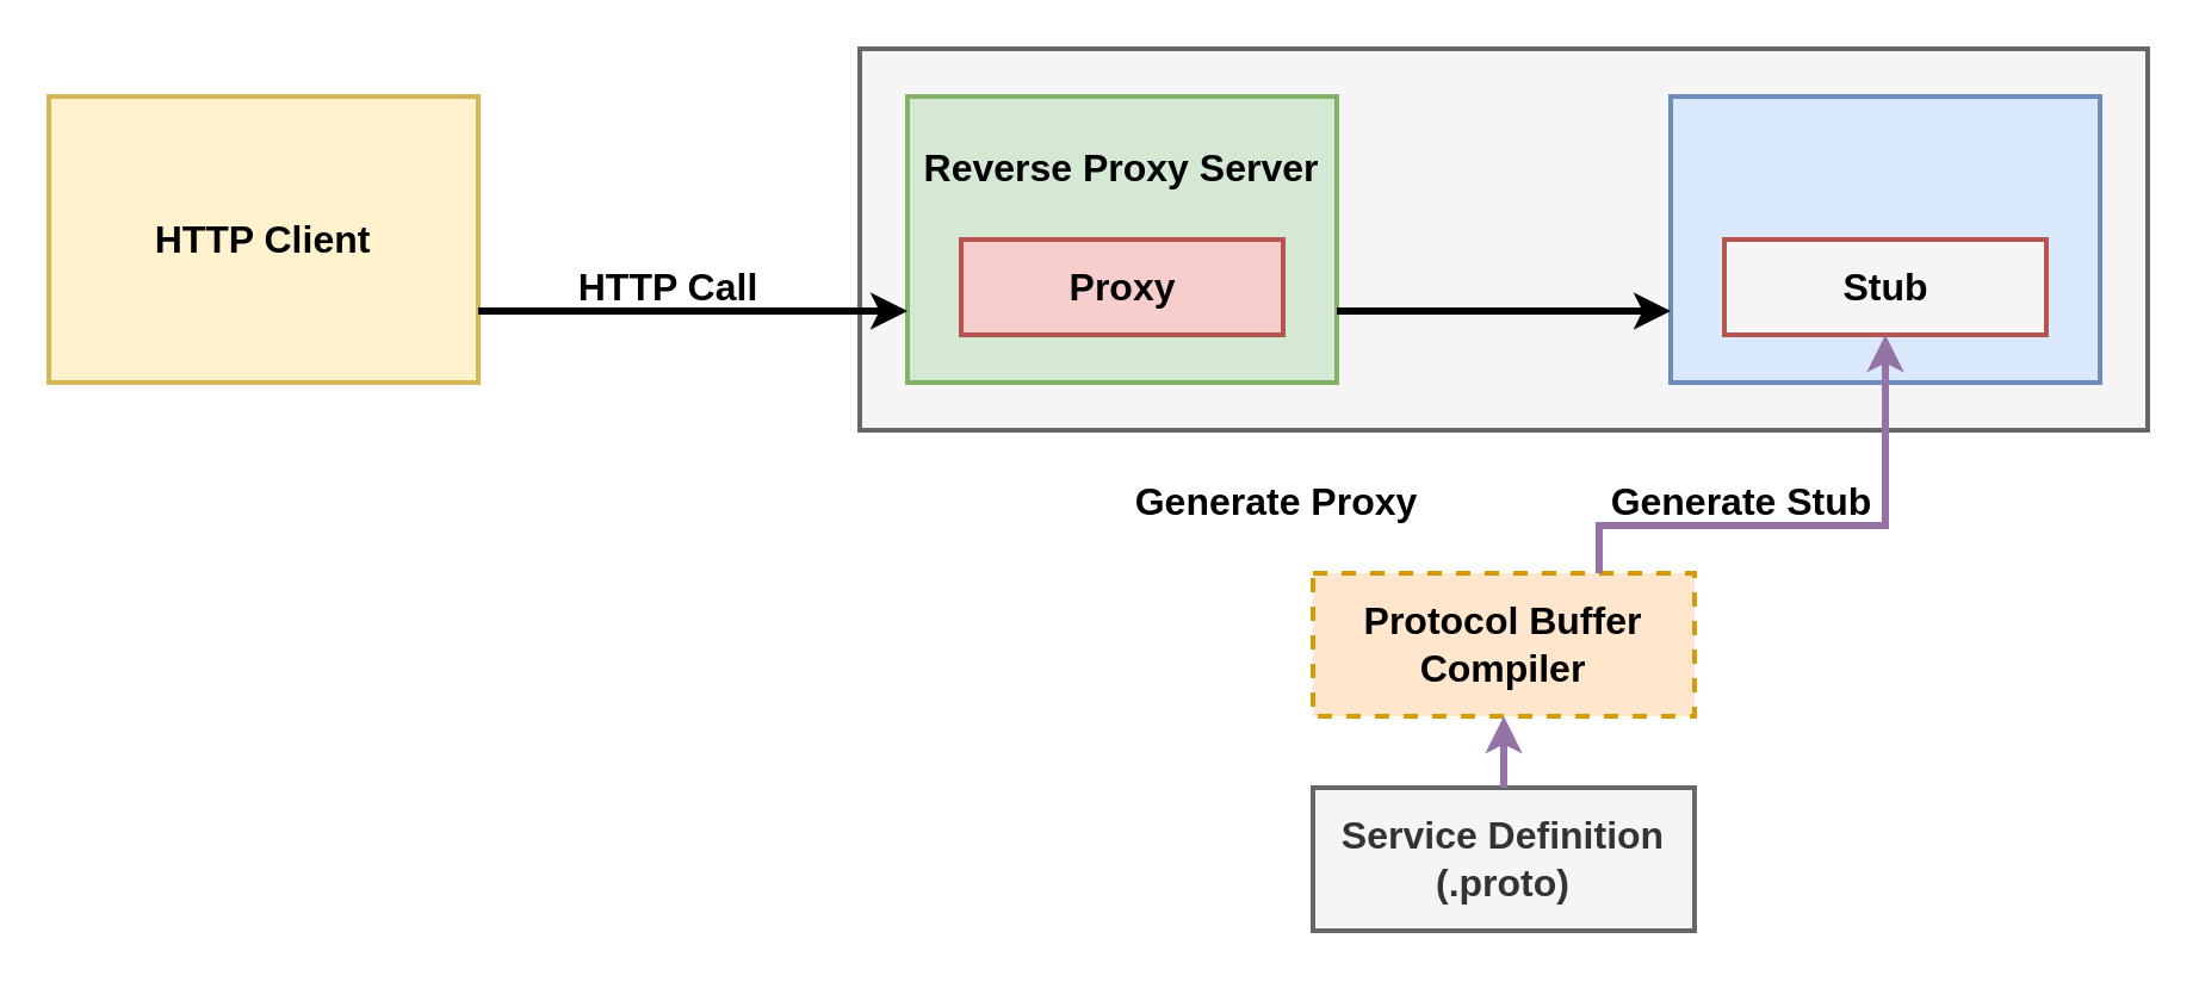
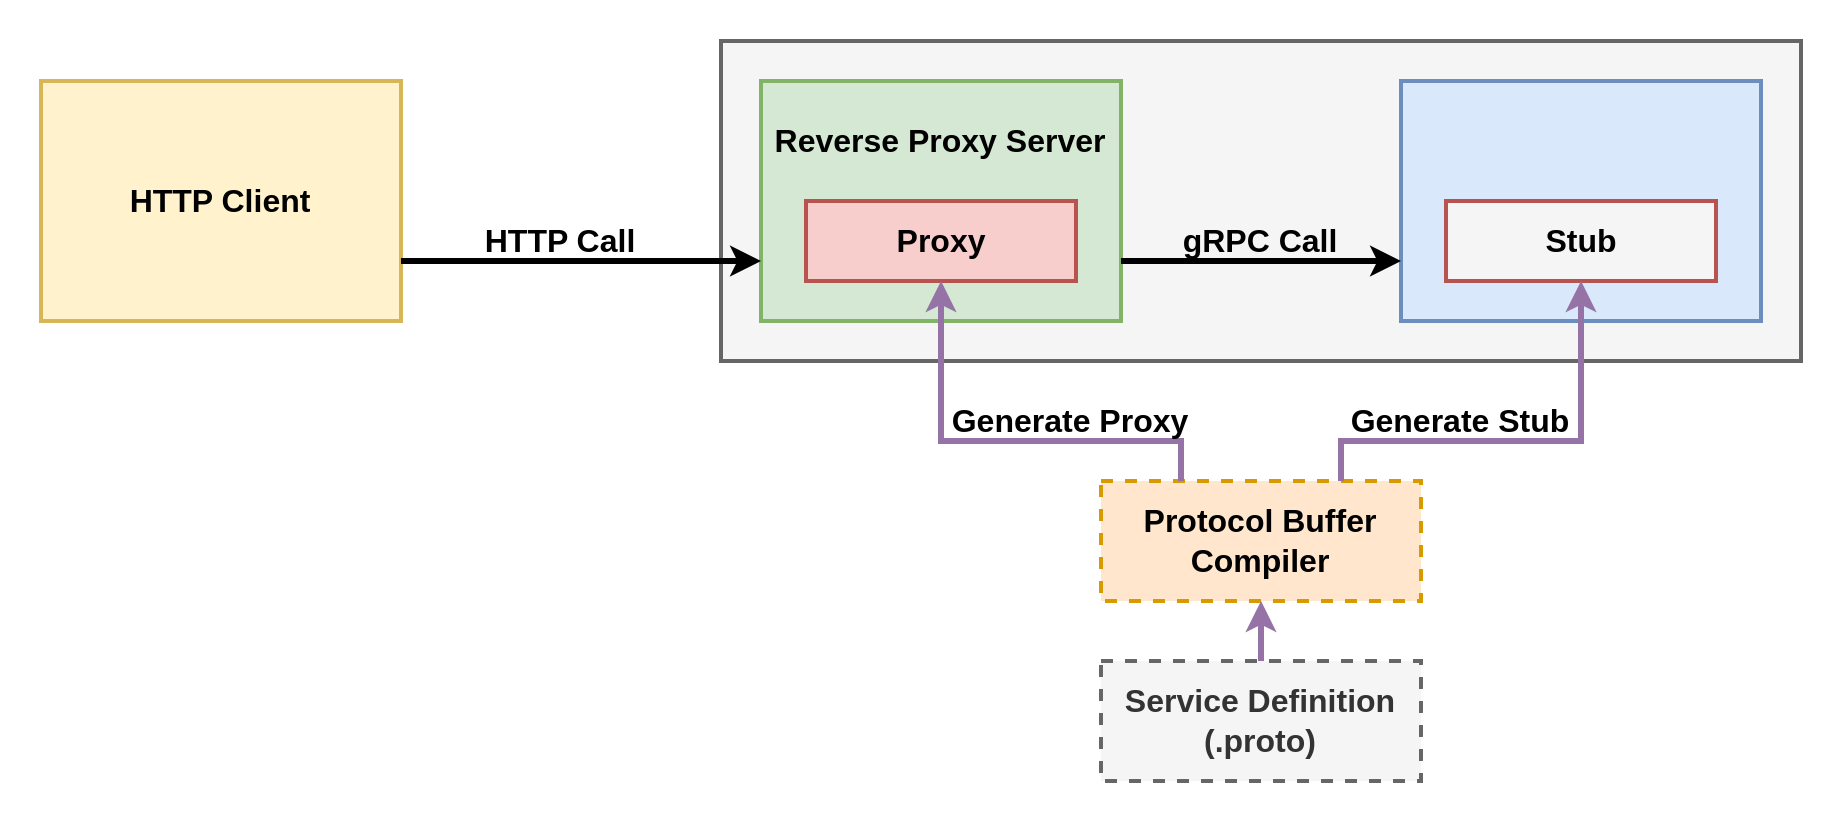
+ <mxCell id="9" value="&lt;span style=&quot;font-size: 16px&quot;&gt;&lt;b&gt;gRPC Call&lt;/b&gt;&lt;/span&gt;" style="text;html=1;strokeColor=none;fillColor=none;align=center;verticalAlign=middle;whiteSpace=wrap;rounded=0;" vertex="1" parent="1"><mxGeometry x="580" y="110" width="100" height="20" as="geometry" /></mxCell>
+ <mxCell id="14" value="" style="endArrow=classic;html=1;strokeWidth=3;exitX=0.25;exitY=0;exitDx=0;exitDy=0;entryX=0.5;entryY=1;entryDx=0;entryDy=0;fillColor=#e1d5e7;strokeColor=#9673a6;rounded=0;" edge="1" parent="1" source="13" target="6"><mxGeometry width="50" height="50" relative="1" as="geometry"><mxPoint x="530" y="180" as="sourcePoint" /><mxPoint x="580" y="130" as="targetPoint" /><Array as="points"><mxPoint x="590" y="220" /><mxPoint x="470" y="220" /></Array></mxGeometry></mxCell>
- <mxCell id="16" value="&lt;font style=&quot;font-size: 16px&quot;&gt;&lt;b&gt;Service Definition&lt;br&gt;(.proto)&lt;br&gt;&lt;/b&gt;&lt;/font&gt;" style="rounded=0;whiteSpace=wrap;html=1;strokeWidth=2;fillColor=#f5f5f5;strokeColor=#666666;fontColor=#333333;" vertex="1" parent="1"><mxGeometry x="550" y="330" width="160" height="60" as="geometry" /></mxCell>
+ <mxCell id="16" value="&lt;font style=&quot;font-size: 16px&quot;&gt;&lt;b&gt;Service Definition&lt;br&gt;(.proto)&lt;br&gt;&lt;/b&gt;&lt;/font&gt;" style="rounded=0;whiteSpace=wrap;html=1;strokeWidth=2;fillColor=#f5f5f5;strokeColor=#666666;fontColor=#333333;dashed=1;" vertex="1" parent="1"><mxGeometry x="550" y="330" width="160" height="60" as="geometry" /></mxCell>
